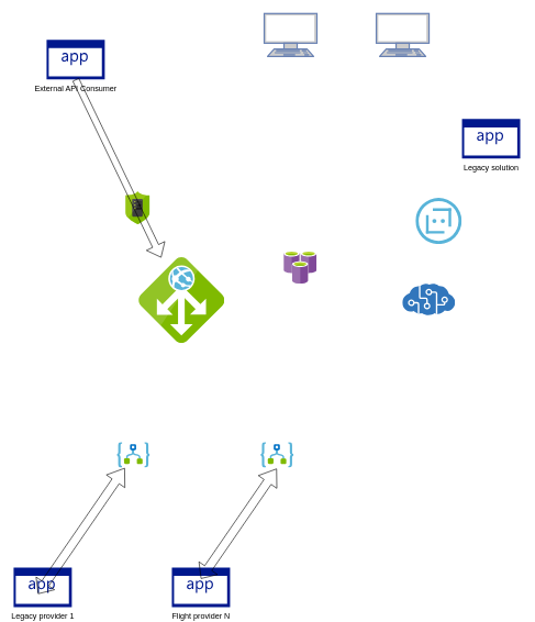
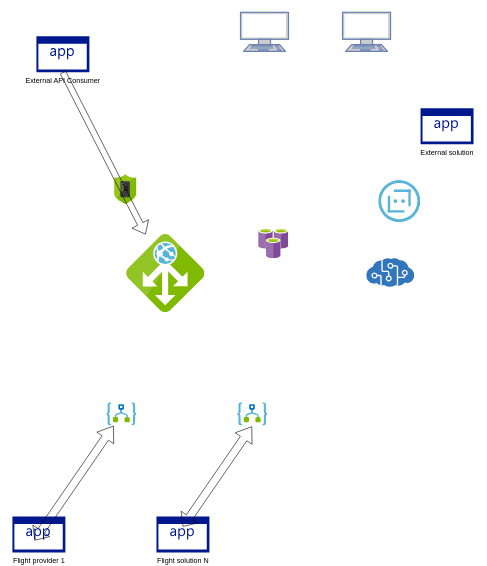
- <mxCell id="9" value="External API Consumer" style="aspect=fixed;pointerEvents=1;shadow=0;dashed=0;html=1;strokeColor=none;labelPosition=center;verticalLabelPosition=bottom;verticalAlign=top;align=center;fillColor=#00188D;shape=mxgraph.mscae.enterprise.application" vertex="1" parent="1"><mxGeometry x="70" y="60" width="88.24" height="60" as="geometry" /></mxCell>
+ <mxCell id="9" value="External API Consumer" style="aspect=fixed;pointerEvents=1;shadow=0;dashed=0;html=1;strokeColor=none;labelPosition=center;verticalLabelPosition=bottom;verticalAlign=top;align=center;fillColor=#00188D;shape=mxgraph.mscae.enterprise.application" vertex="1" parent="1"><mxGeometry x="60" y="60" width="88.24" height="60" as="geometry" /></mxCell>
- <mxCell id="17" value="Legacy solution" style="aspect=fixed;pointerEvents=1;shadow=0;dashed=0;html=1;strokeColor=none;labelPosition=center;verticalLabelPosition=bottom;verticalAlign=top;align=center;fillColor=#00188D;shape=mxgraph.mscae.enterprise.application" vertex="1" parent="1"><mxGeometry x="700" y="180" width="88.24" height="60" as="geometry" /></mxCell>
+ <mxCell id="17" value="External solution" style="aspect=fixed;pointerEvents=1;shadow=0;dashed=0;html=1;strokeColor=none;labelPosition=center;verticalLabelPosition=bottom;verticalAlign=top;align=center;fillColor=#00188D;shape=mxgraph.mscae.enterprise.application" vertex="1" parent="1"><mxGeometry x="700" y="180" width="88.24" height="60" as="geometry" /></mxCell>
- <mxCell id="11" value="Legacy provider 1" style="aspect=fixed;pointerEvents=1;shadow=0;dashed=0;html=1;strokeColor=none;labelPosition=center;verticalLabelPosition=bottom;verticalAlign=top;align=center;fillColor=#00188D;shape=mxgraph.mscae.enterprise.application" vertex="1" parent="1"><mxGeometry y="860" width="88.24" height="60" as="geometry" x="20" /></mxCell>
+ <mxCell id="11" value="Flight provider 1" style="aspect=fixed;pointerEvents=1;shadow=0;dashed=0;html=1;strokeColor=none;labelPosition=center;verticalLabelPosition=bottom;verticalAlign=top;align=center;fillColor=#00188D;shape=mxgraph.mscae.enterprise.application" vertex="1" parent="1"><mxGeometry y="860" width="88.24" height="60" as="geometry" x="20" /></mxCell>
- <mxCell id="12" value="Flight provider N" style="aspect=fixed;pointerEvents=1;shadow=0;dashed=0;html=1;strokeColor=none;labelPosition=center;verticalLabelPosition=bottom;verticalAlign=top;align=center;fillColor=#00188D;shape=mxgraph.mscae.enterprise.application" vertex="1" parent="1"><mxGeometry x="260" y="860" width="88.24" height="60" as="geometry" /></mxCell>
+ <mxCell id="12" value="Flight solution N" style="aspect=fixed;pointerEvents=1;shadow=0;dashed=0;html=1;strokeColor=none;labelPosition=center;verticalLabelPosition=bottom;verticalAlign=top;align=center;fillColor=#00188D;shape=mxgraph.mscae.enterprise.application" vertex="1" parent="1"><mxGeometry x="260" y="860" width="88.24" height="60" as="geometry" /></mxCell>
